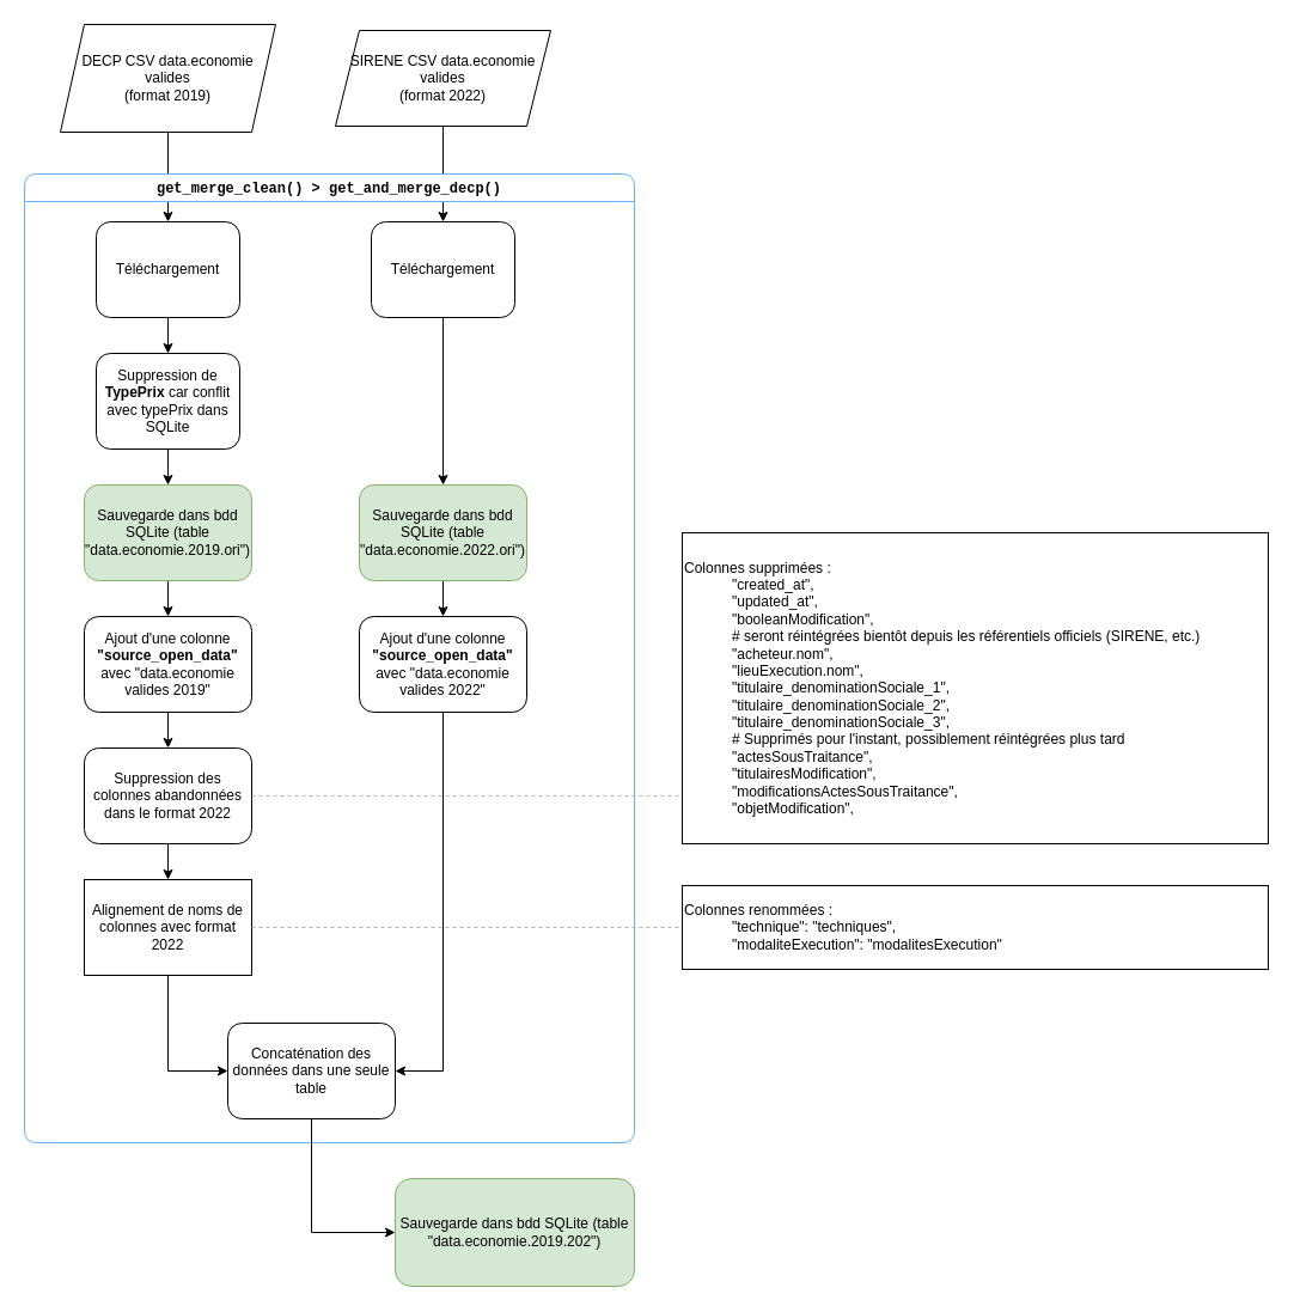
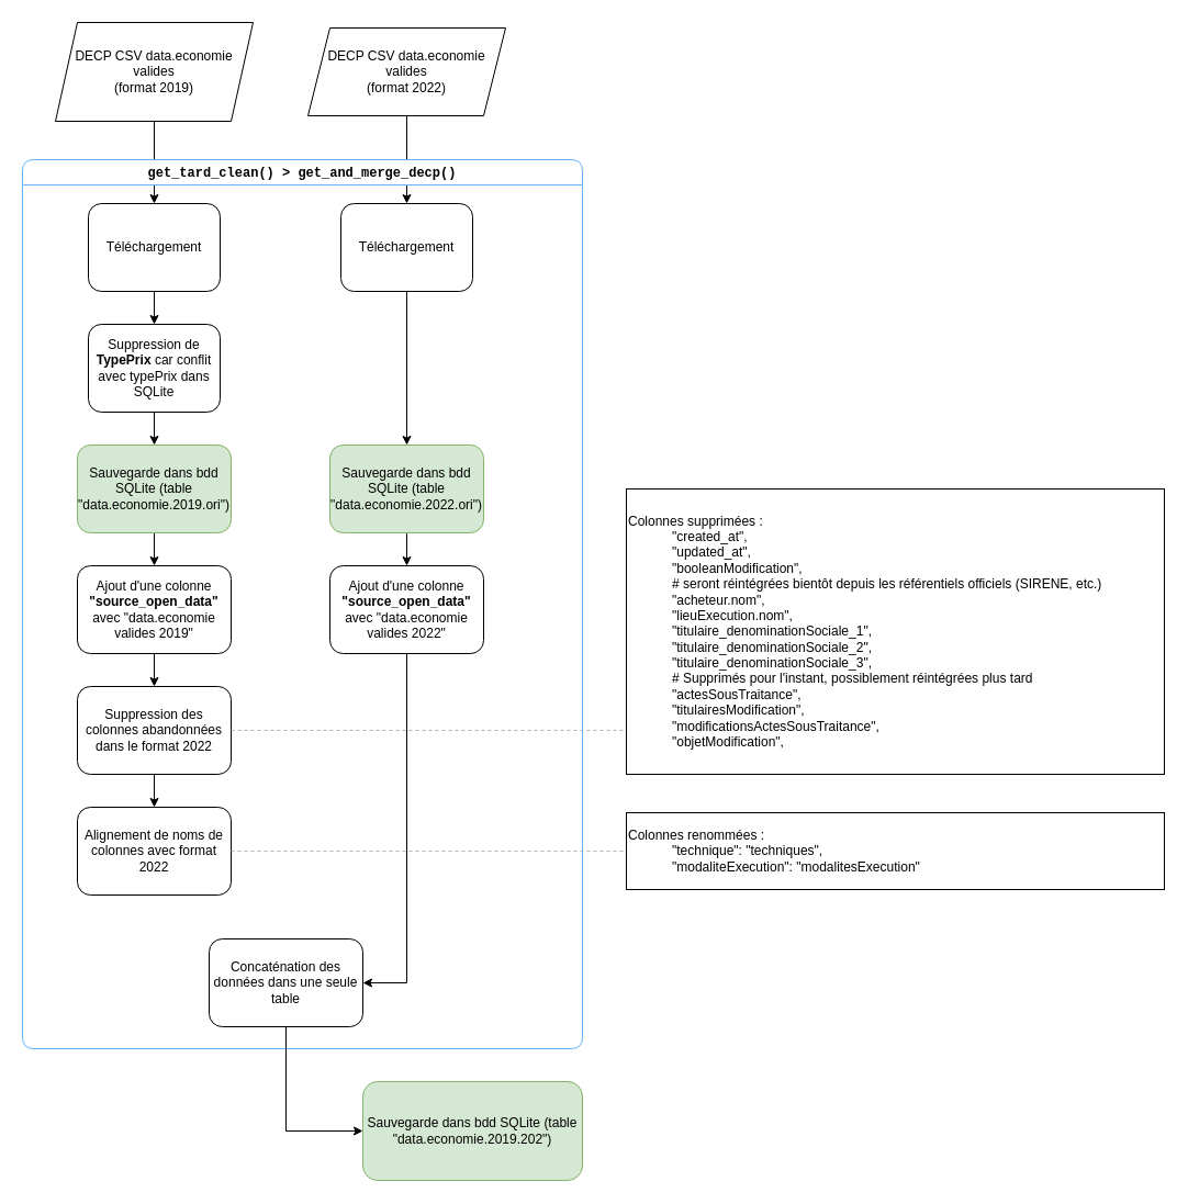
- <mxCell id="5" value="SIRENE CSV data.economie valides&lt;br&gt;(format 2022)" style="shape=parallelogram;perimeter=parallelogramPerimeter;whiteSpace=wrap;html=1;fixedSize=1;" vertex="1" parent="1"><mxGeometry x="280" y="25" width="180" height="80" as="geometry" /></mxCell>
+ <mxCell id="5" value="DECP CSV data.economie valides&lt;br&gt;(format 2022)" style="shape=parallelogram;perimeter=parallelogramPerimeter;whiteSpace=wrap;html=1;fixedSize=1;" vertex="1" parent="1"><mxGeometry x="280" y="25" width="180" height="80" as="geometry" /></mxCell>
- <mxCell id="10" value="&lt;font face=&quot;Courier New&quot;&gt;get_merge_clean() &amp;gt; get_and_merge_decp()&lt;/font&gt;" style="swimlane;whiteSpace=wrap;html=1;rounded=1;shadow=0;strokeColor=#66B2FF;strokeWidth=1;align=center;verticalAlign=middle;fontFamily=Helvetica;fontSize=12;fontColor=default;labelBackgroundColor=none;fillColor=default;" vertex="1" parent="1"><mxGeometry x="20" y="145" width="510" height="810" as="geometry" /></mxCell>
+ <mxCell id="10" value="&lt;font face=&quot;Courier New&quot;&gt;get_tard_clean() &amp;gt; get_and_merge_decp()&lt;/font&gt;" style="swimlane;whiteSpace=wrap;html=1;rounded=1;shadow=0;strokeColor=#66B2FF;strokeWidth=1;align=center;verticalAlign=middle;fontFamily=Helvetica;fontSize=12;fontColor=default;labelBackgroundColor=none;fillColor=default;" vertex="1" parent="1"><mxGeometry x="20" y="145" width="510" height="810" as="geometry" /></mxCell>
- <mxCell id="24" value="Alignement de noms de colonnes avec format 2022" style="whiteSpace=wrap;html=1;shadow=0;labelBackgroundColor=none;strokeWidth=1;fontFamily=Helvetica;fontSize=12;align=center;strokeColor=default;verticalAlign=middle;fontColor=default;fillColor=default;rounded=0;" vertex="1" parent="10"><mxGeometry x="50" y="590" width="140" height="80" as="geometry" /></mxCell>
+ <mxCell id="24" value="Alignement de noms de colonnes avec format 2022" style="rounded=1;whiteSpace=wrap;html=1;shadow=0;labelBackgroundColor=none;strokeWidth=1;fontFamily=Helvetica;fontSize=12;align=center;strokeColor=default;verticalAlign=middle;fontColor=default;fillColor=default;" vertex="1" parent="10"><mxGeometry x="50" y="590" width="140" height="80" as="geometry" /></mxCell>
- <mxCell id="23" style="edgeStyle=orthogonalEdgeStyle;rounded=0;orthogonalLoop=1;jettySize=auto;html=1;exitX=0.5;exitY=1;exitDx=0;exitDy=0;entryX=0;entryY=0.5;entryDx=0;entryDy=0;fontFamily=Helvetica;fontSize=12;fontColor=default;labelBackgroundColor=none;" edge="1" parent="10" source="24" target="25"><mxGeometry relative="1" as="geometry" /></mxCell>
